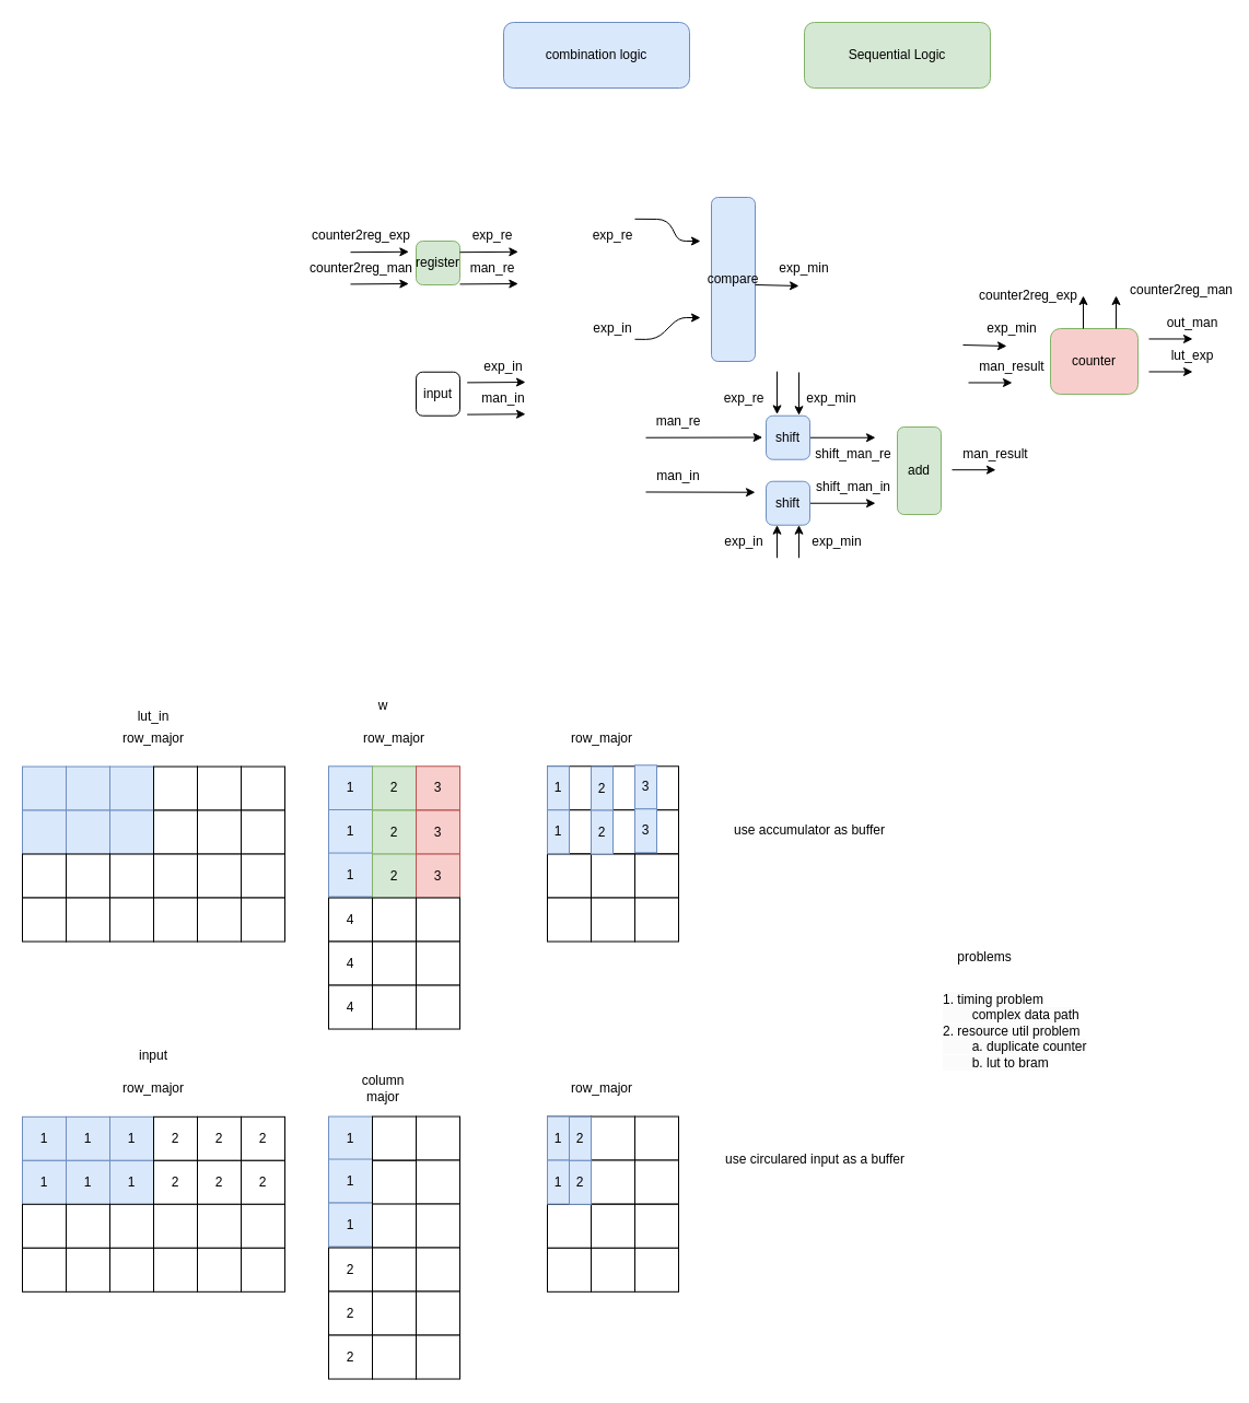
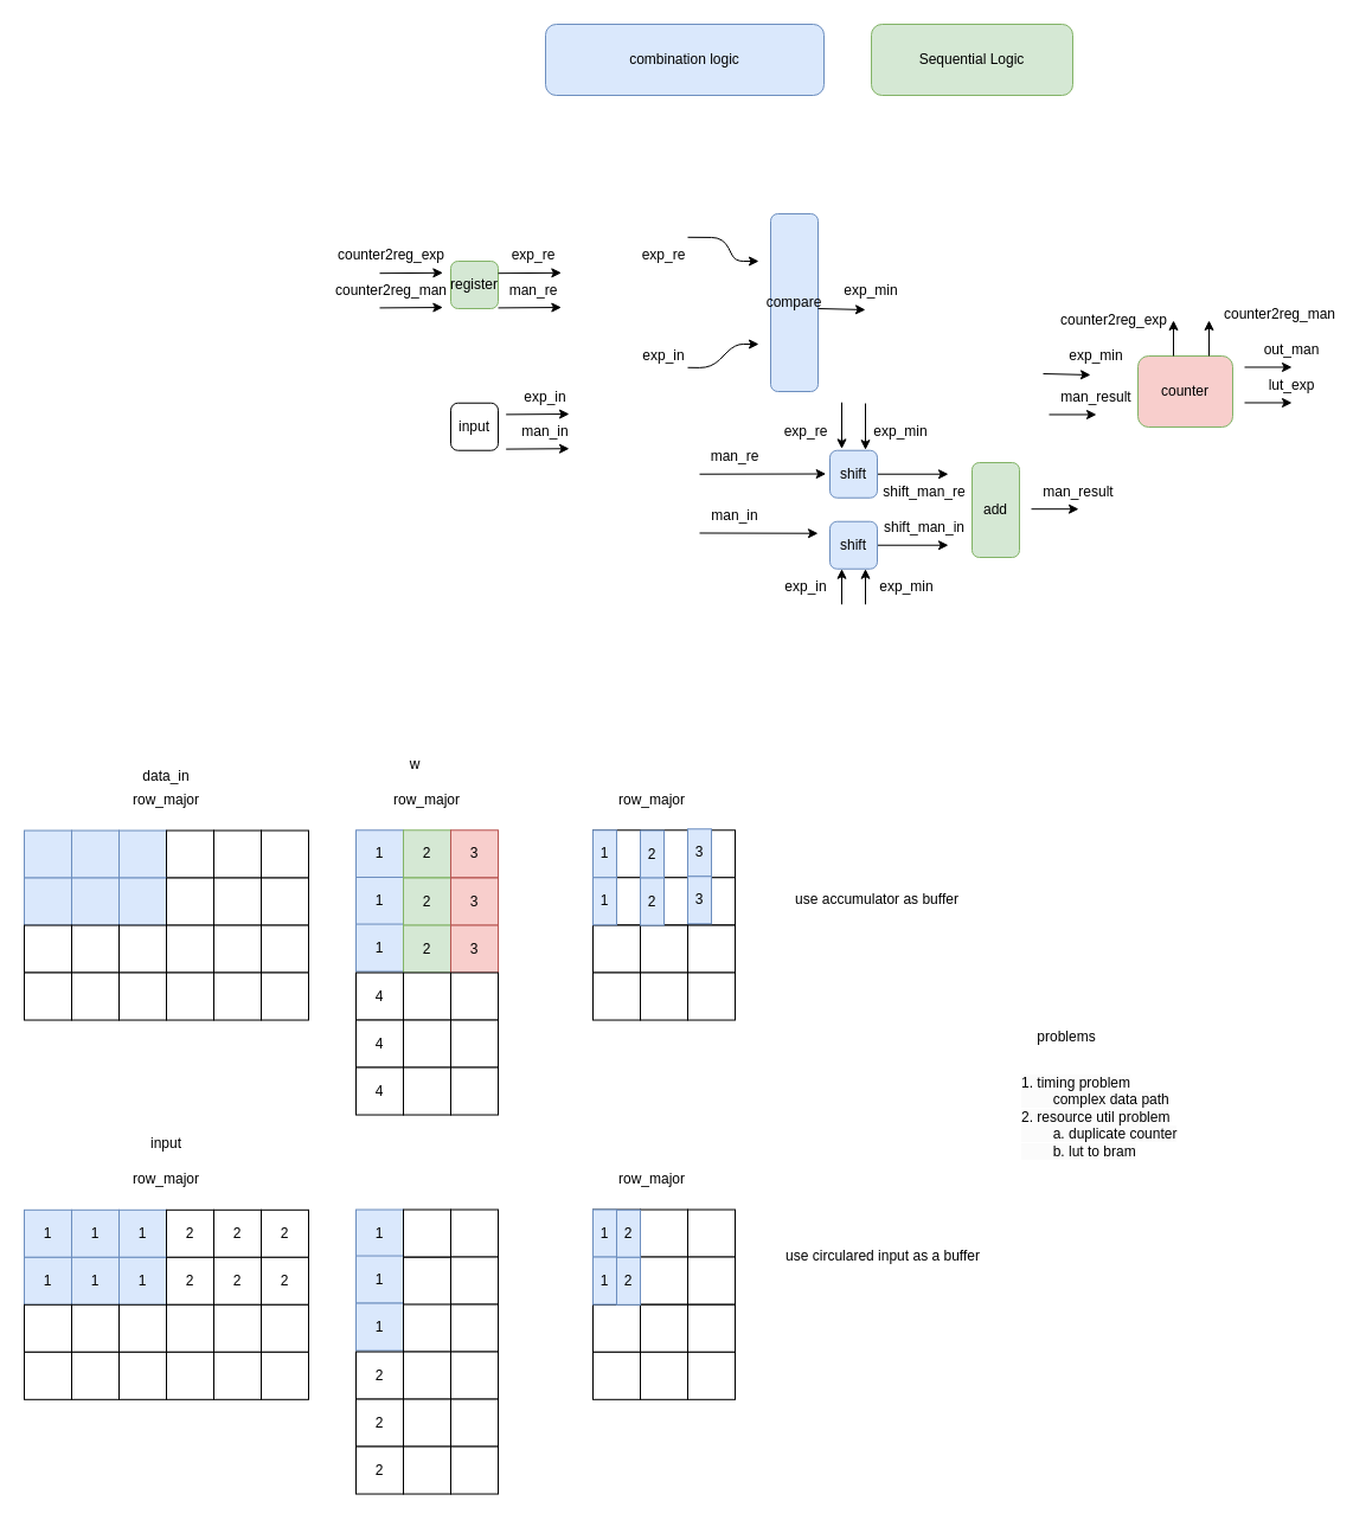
- <mxCell id="57" value="combination logic" style="rounded=1;whiteSpace=wrap;html=1;fillColor=#dae8fc;strokeColor=#6c8ebf;" parent="1" vertex="1"><mxGeometry x="460" y="20" width="170" height="60" as="geometry" /></mxCell>
+ <mxCell id="57" value="combination logic" style="rounded=1;whiteSpace=wrap;html=1;fillColor=#dae8fc;strokeColor=#6c8ebf;" parent="1" vertex="1"><mxGeometry x="460" y="20" width="235" height="60" as="geometry" /></mxCell>
- <mxCell id="188" value="lut_in" style="text;strokeColor=none;align=center;fillColor=none;html=1;verticalAlign=middle;whiteSpace=wrap;rounded=0;" parent="1" vertex="1"><mxGeometry x="110" y="640" width="60" height="30" as="geometry" /></mxCell>
+ <mxCell id="188" value="data_in" style="text;strokeColor=none;align=center;fillColor=none;html=1;verticalAlign=middle;whiteSpace=wrap;rounded=0;" parent="1" vertex="1"><mxGeometry x="110" y="640" width="60" height="30" as="geometry" /></mxCell>
- <mxCell id="152" value="column major" style="text;strokeColor=none;align=center;fillColor=none;html=1;verticalAlign=middle;whiteSpace=wrap;rounded=0;" parent="1" vertex="1"><mxGeometry x="320" y="980.27" width="60" height="30" as="geometry" /></mxCell>
